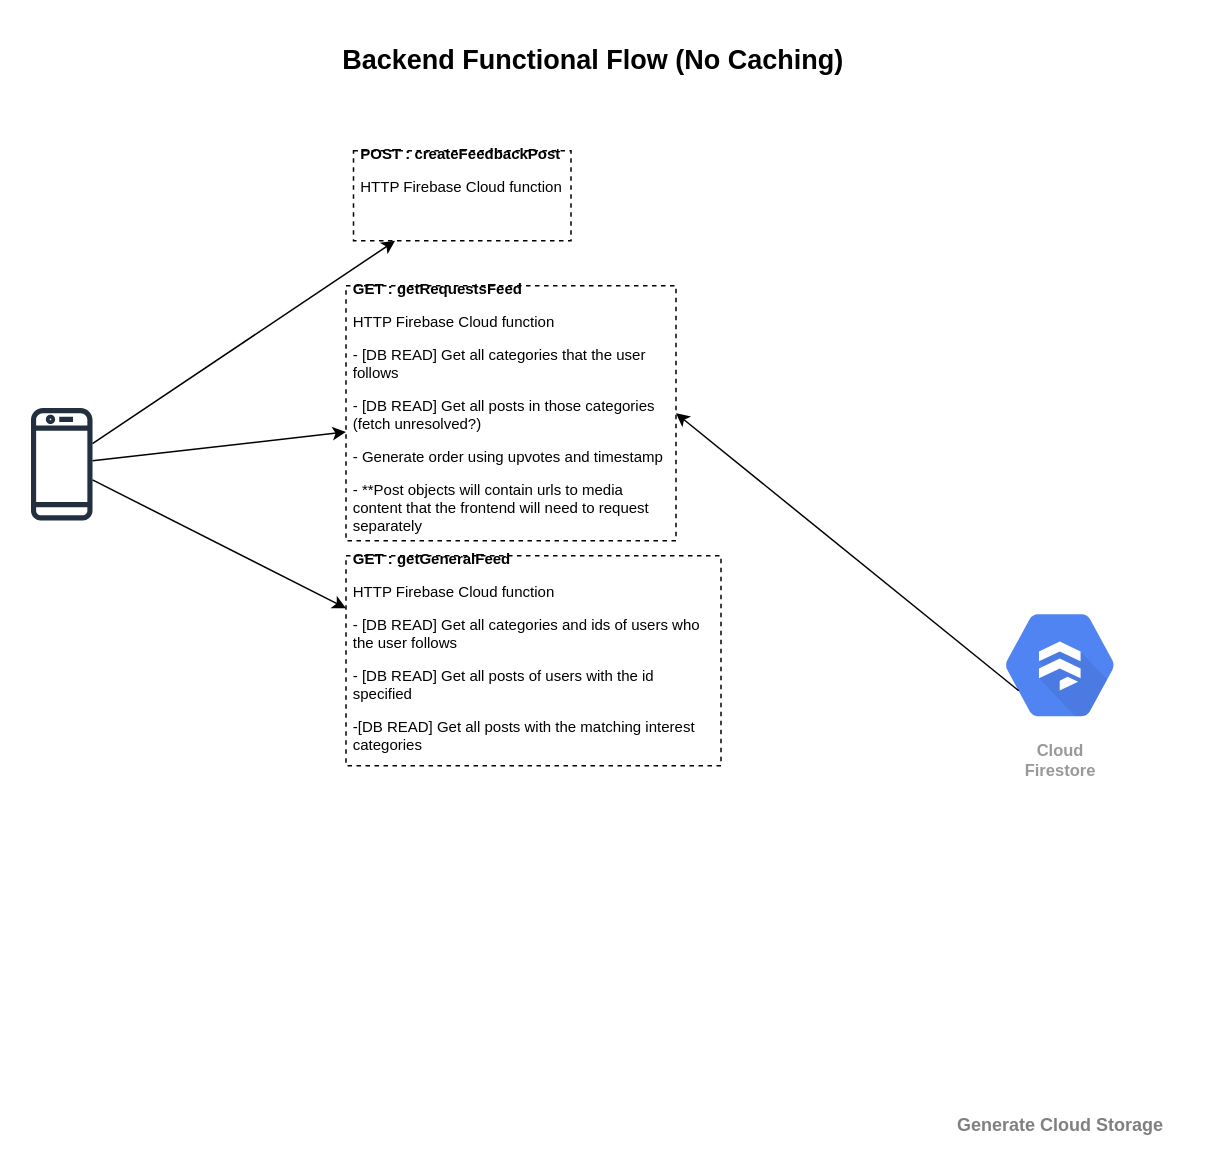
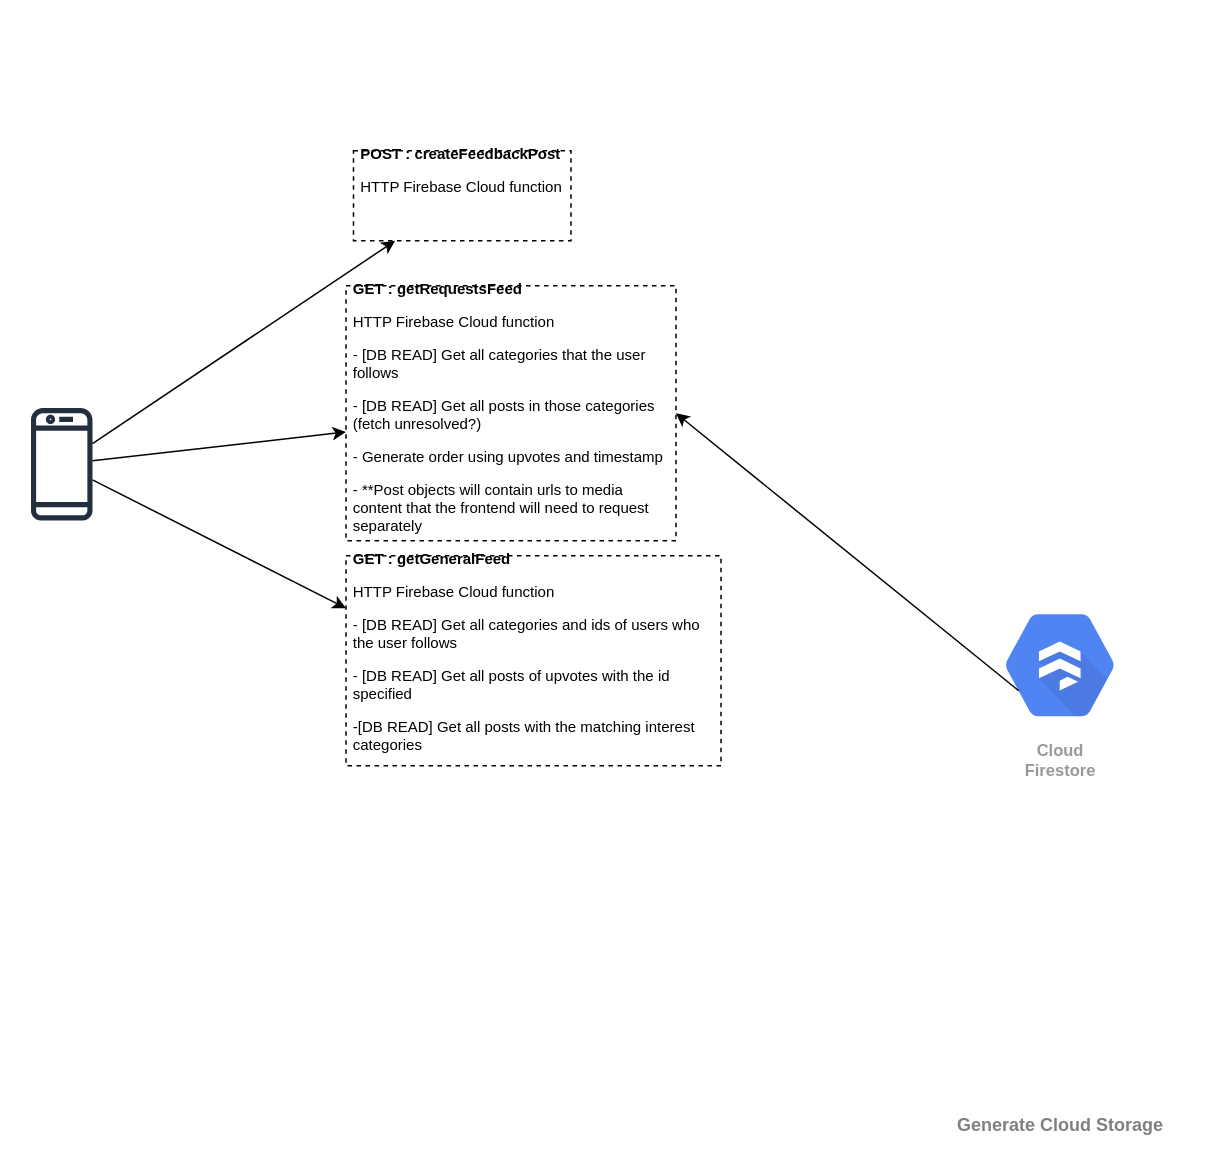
- <mxCell id="12" value="&lt;h1 style=&quot;font-size: 18px&quot;&gt;&lt;font style=&quot;font-size: 18px&quot;&gt;Backend Functional Flow (No Caching)&lt;/font&gt;&lt;/h1&gt;" style="text;html=1;strokeColor=none;fillColor=none;align=center;verticalAlign=middle;whiteSpace=wrap;rounded=0;dashed=1;fontSize=18;" vertex="1" parent="1"><mxGeometry x="190" y="20" width="410" height="40" as="geometry" /></mxCell>
- <mxCell id="8" value="&lt;h1 style=&quot;font-size: 10px&quot;&gt;&lt;font style=&quot;font-size: 10px&quot;&gt;GET : getGeneralFeed&lt;/font&gt;&lt;/h1&gt;&lt;p style=&quot;font-size: 10px&quot;&gt;&lt;font style=&quot;font-size: 10px&quot;&gt;HTTP Firebase Cloud function&lt;/font&gt;&lt;/p&gt;&lt;p style=&quot;font-size: 10px&quot;&gt;&lt;font style=&quot;font-size: 10px&quot;&gt;- [DB READ] Get all categories and ids of users who the user follows&lt;/font&gt;&lt;/p&gt;&lt;p style=&quot;font-size: 10px&quot;&gt;&lt;font style=&quot;font-size: 10px&quot;&gt;- [DB READ] Get all posts of users with the id specified&lt;/font&gt;&lt;/p&gt;&lt;p style=&quot;font-size: 10px&quot;&gt;&lt;font style=&quot;font-size: 10px&quot;&gt;-[DB READ] Get all posts with the matching interest categories&lt;/font&gt;&lt;/p&gt;&lt;p style=&quot;font-size: 10px&quot;&gt;&lt;br&gt;&lt;/p&gt;" style="text;html=1;fillColor=none;spacing=5;spacingTop=-20;whiteSpace=wrap;overflow=hidden;rounded=0;strokeColor=#000000;dashed=1;" vertex="1" parent="1"><mxGeometry x="230" y="370" width="250" height="140" as="geometry" /></mxCell>
+ <mxCell id="8" value="&lt;h1 style=&quot;font-size: 10px&quot;&gt;&lt;font style=&quot;font-size: 10px&quot;&gt;GET : getGeneralFeed&lt;/font&gt;&lt;/h1&gt;&lt;p style=&quot;font-size: 10px&quot;&gt;&lt;font style=&quot;font-size: 10px&quot;&gt;HTTP Firebase Cloud function&lt;/font&gt;&lt;/p&gt;&lt;p style=&quot;font-size: 10px&quot;&gt;&lt;font style=&quot;font-size: 10px&quot;&gt;- [DB READ] Get all categories and ids of users who the user follows&lt;/font&gt;&lt;/p&gt;&lt;p style=&quot;font-size: 10px&quot;&gt;&lt;font style=&quot;font-size: 10px&quot;&gt;- [DB READ] Get all posts of upvotes with the id specified&lt;/font&gt;&lt;/p&gt;&lt;p style=&quot;font-size: 10px&quot;&gt;&lt;font style=&quot;font-size: 10px&quot;&gt;-[DB READ] Get all posts with the matching interest categories&lt;/font&gt;&lt;/p&gt;&lt;p style=&quot;font-size: 10px&quot;&gt;&lt;br&gt;&lt;/p&gt;" style="text;html=1;fillColor=none;spacing=5;spacingTop=-20;whiteSpace=wrap;overflow=hidden;rounded=0;strokeColor=#000000;dashed=1;" vertex="1" parent="1"><mxGeometry x="230" y="370" width="250" height="140" as="geometry" /></mxCell>
